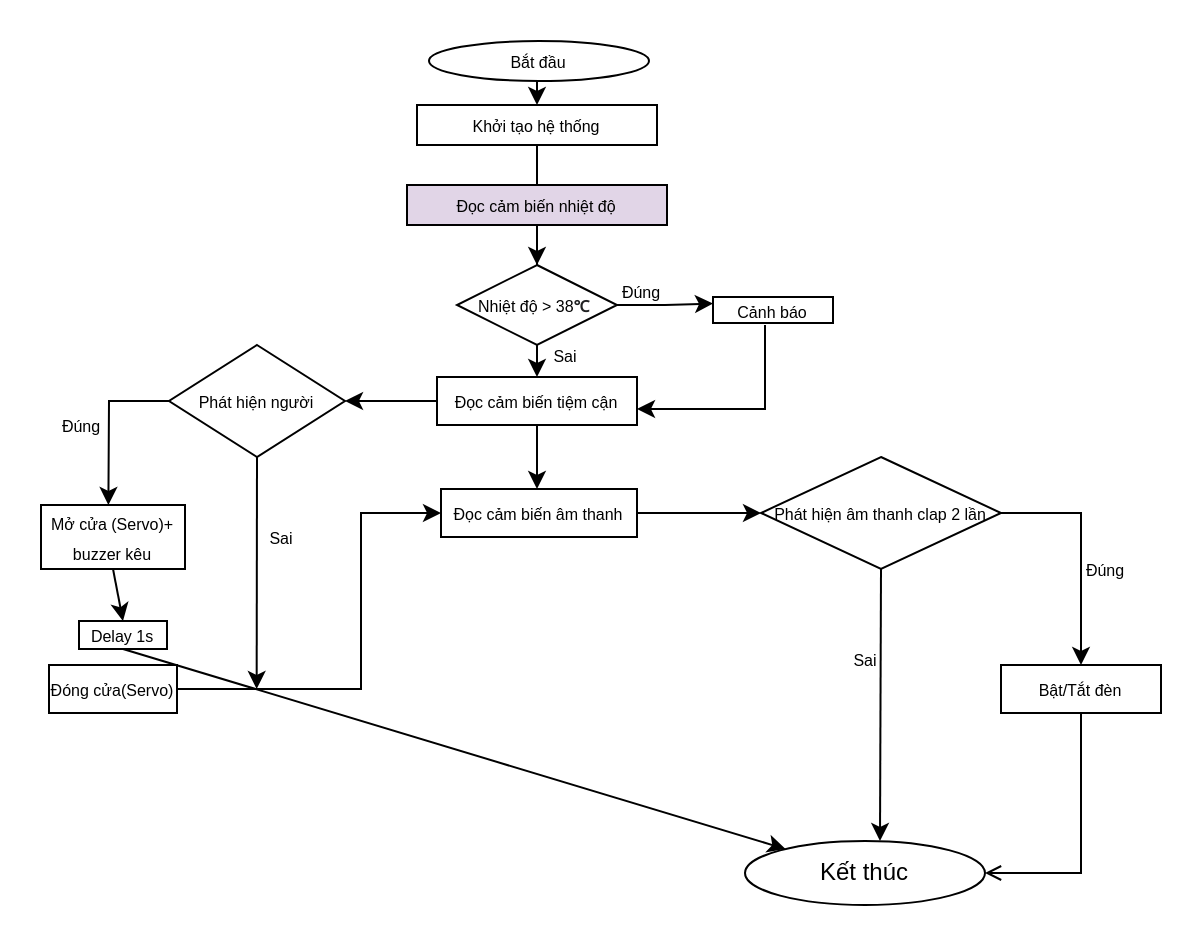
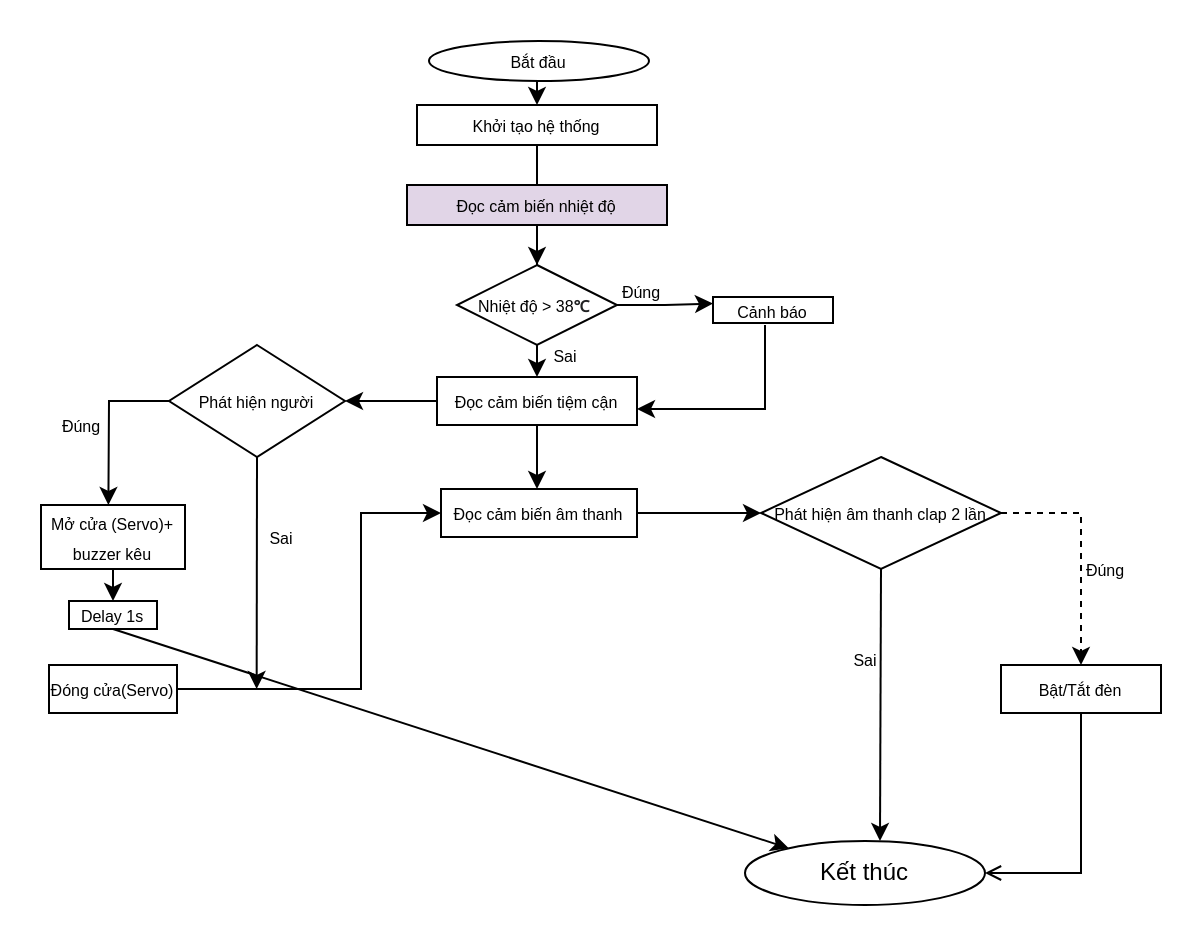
- <mxCell id="30" value="" style="endArrow=classic;html=1;rounded=0;entryX=0.5;entryY=0;entryDx=0;entryDy=0;exitX=1;exitY=0.5;exitDx=0;exitDy=0;" parent="1" source="23" target="24" edge="1"><mxGeometry width="50" height="50" relative="1" as="geometry"><mxPoint x="524" y="284" as="sourcePoint" /><mxPoint x="198" y="292" as="targetPoint" /><Array as="points"><mxPoint x="540" y="256" /></Array></mxGeometry></mxCell>
+ <mxCell id="30" value="" style="endArrow=classic;html=1;rounded=0;entryX=0.5;entryY=0;entryDx=0;entryDy=0;exitX=1;exitY=0.5;exitDx=0;exitDy=0;dashed=1;" parent="1" source="23" target="24" edge="1"><mxGeometry width="50" height="50" relative="1" as="geometry"><mxPoint x="524" y="284" as="sourcePoint" /><mxPoint x="198" y="292" as="targetPoint" /><Array as="points"><mxPoint x="540" y="256" /></Array></mxGeometry></mxCell>
- <mxCell id="25" value="&lt;font style=&quot;font-size: 8px;&quot;&gt;Delay 1s&lt;/font&gt;" style="rounded=0;whiteSpace=wrap;html=1;" parent="1" vertex="1"><mxGeometry x="39" y="310" width="44" height="14" as="geometry" /></mxCell>
+ <mxCell id="25" value="&lt;font style=&quot;font-size: 8px;&quot;&gt;Delay 1s&lt;/font&gt;" style="rounded=0;whiteSpace=wrap;html=1;" parent="1" vertex="1"><mxGeometry x="34" y="300" width="44" height="14" as="geometry" /></mxCell>
